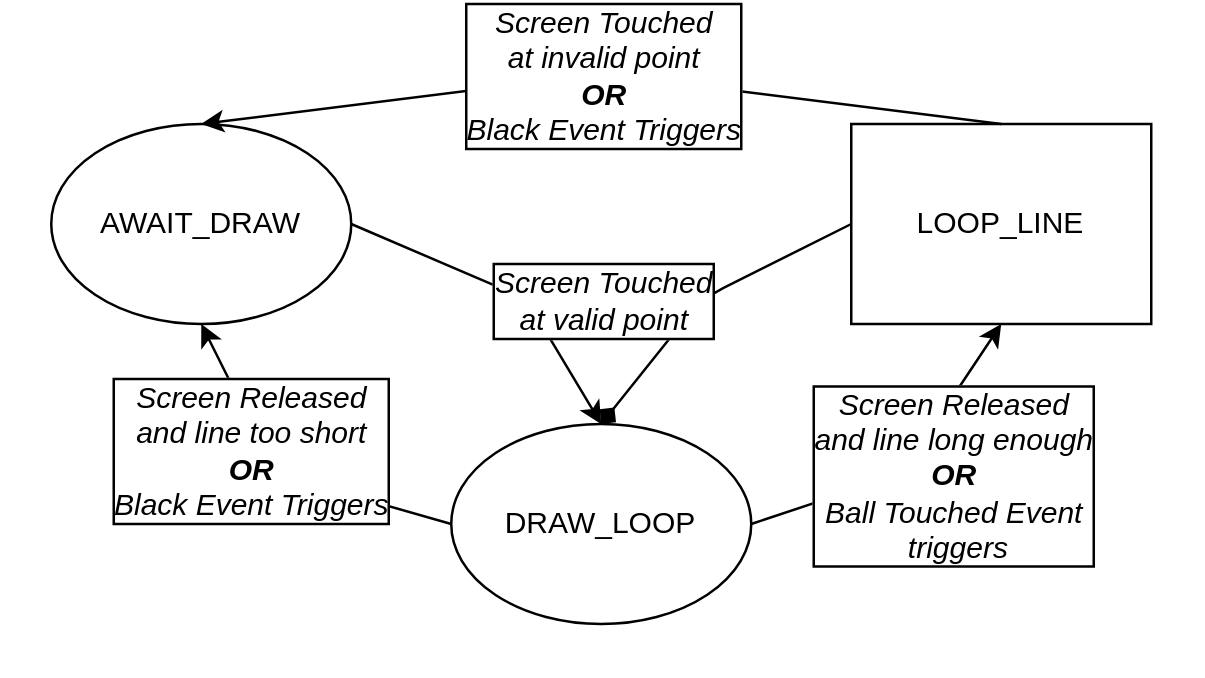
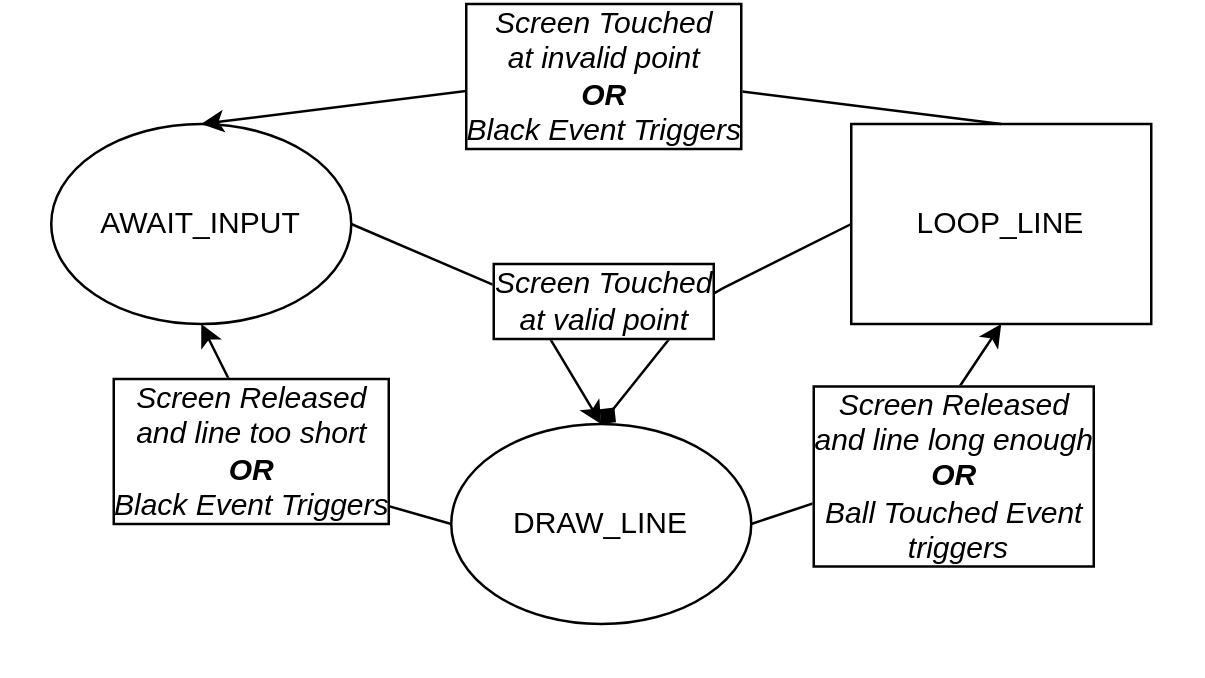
- <mxCell id="3" value="AWAIT_DRAW" style="ellipse;whiteSpace=wrap;html=1;" vertex="1" parent="1"><mxGeometry x="20" y="40" width="120" height="80" as="geometry" /></mxCell>
+ <mxCell id="3" value="AWAIT_INPUT" style="ellipse;whiteSpace=wrap;html=1;" vertex="1" parent="1"><mxGeometry x="20" y="40" width="120" height="80" as="geometry" /></mxCell>
- <mxCell id="4" value="DRAW_LOOP" style="ellipse;whiteSpace=wrap;html=1;" vertex="1" parent="1"><mxGeometry x="180" y="160" width="120" height="80" as="geometry" /></mxCell>
+ <mxCell id="4" value="DRAW_LINE" style="ellipse;whiteSpace=wrap;html=1;" vertex="1" parent="1"><mxGeometry x="180" y="160" width="120" height="80" as="geometry" /></mxCell>
